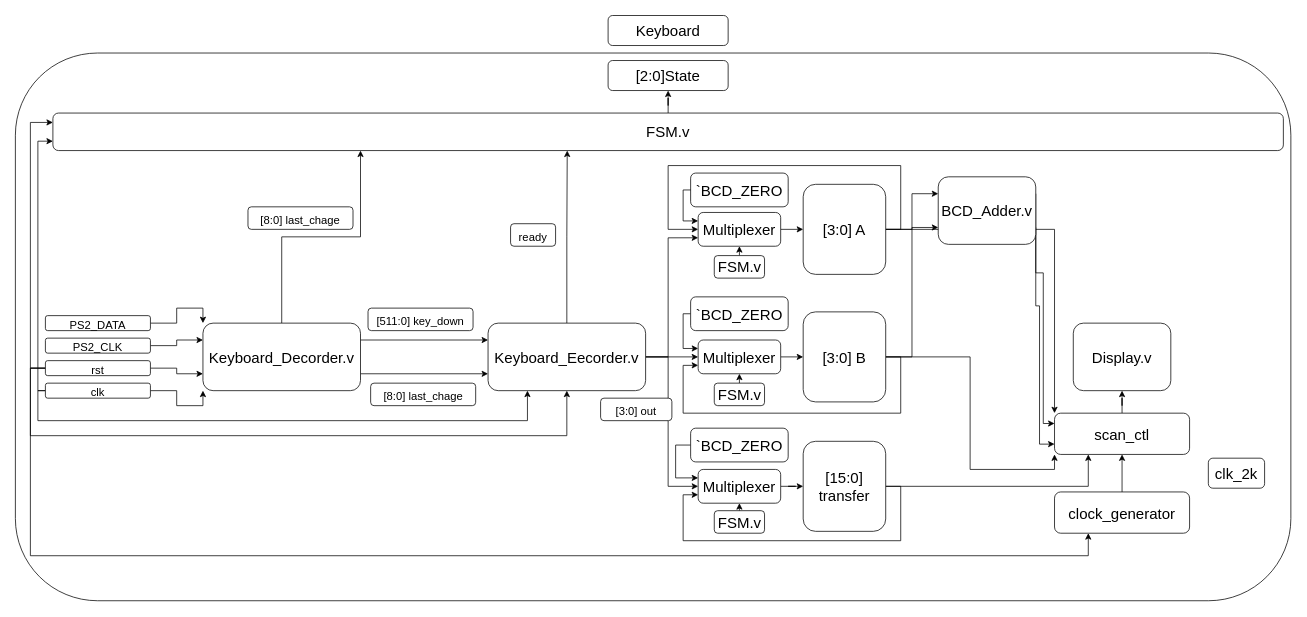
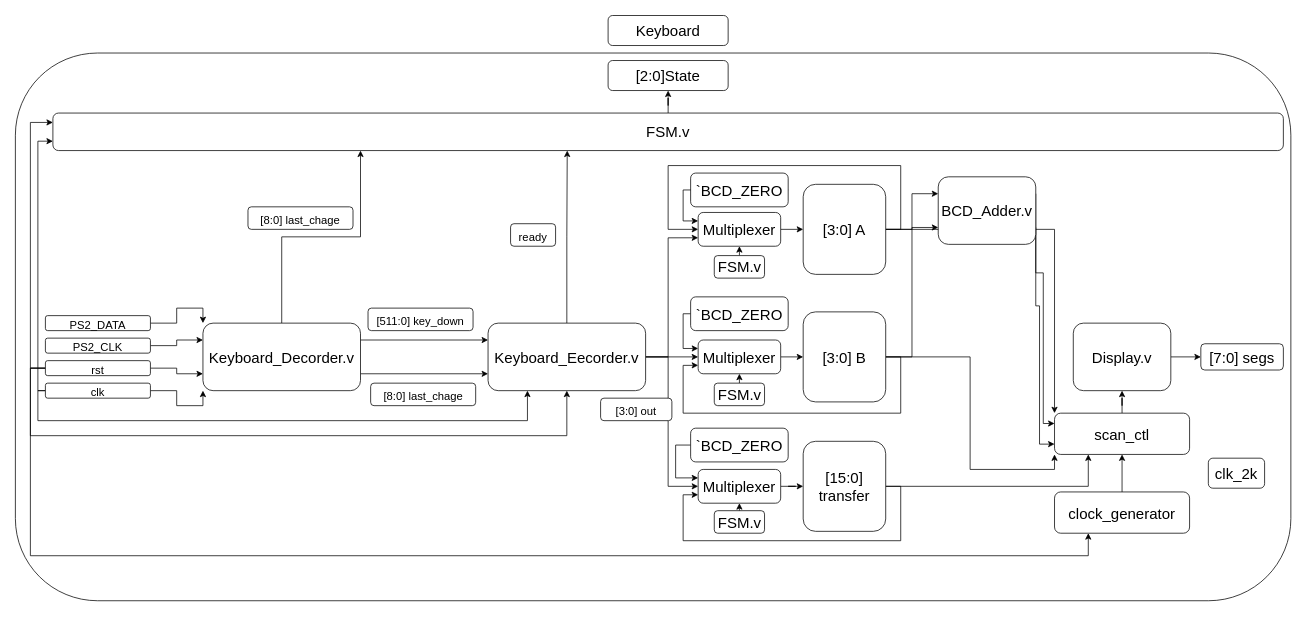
+ <mxCell id="27" value="" style="edgeStyle=orthogonalEdgeStyle;rounded=0;orthogonalLoop=1;jettySize=auto;html=1;fontSize=20;" parent="1" source="28" target="29" edge="1"><mxGeometry relative="1" as="geometry" /></mxCell>
+ <mxCell id="29" value="&lt;font style=&quot;font-size: 20px&quot;&gt;[7:0] segs&lt;/font&gt;" style="whiteSpace=wrap;html=1;rounded=1;" parent="1" vertex="1"><mxGeometry x="1600" y="457.5" width="110" height="35" as="geometry" /></mxCell>
